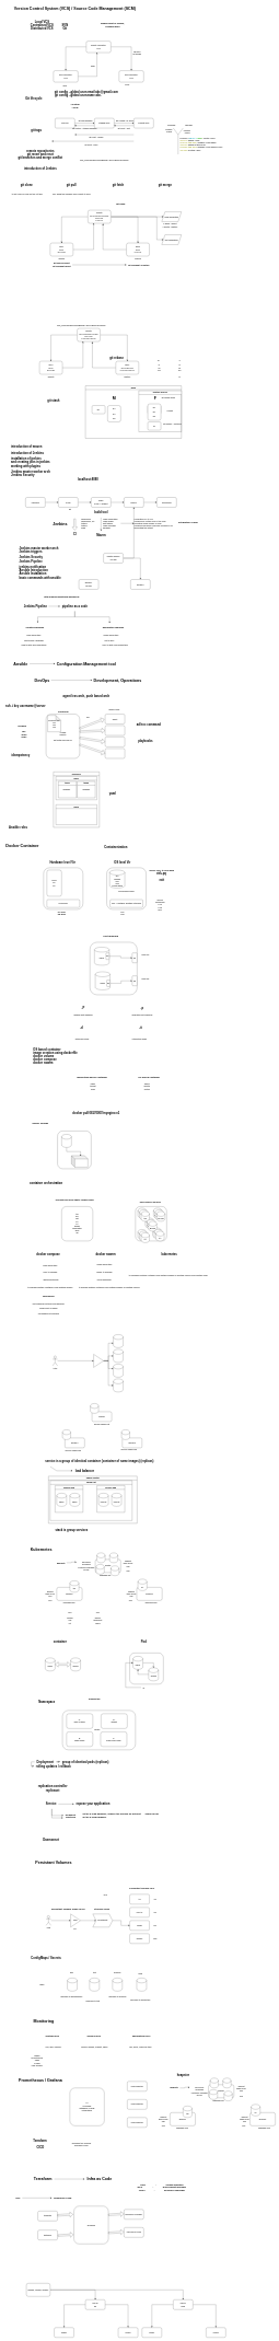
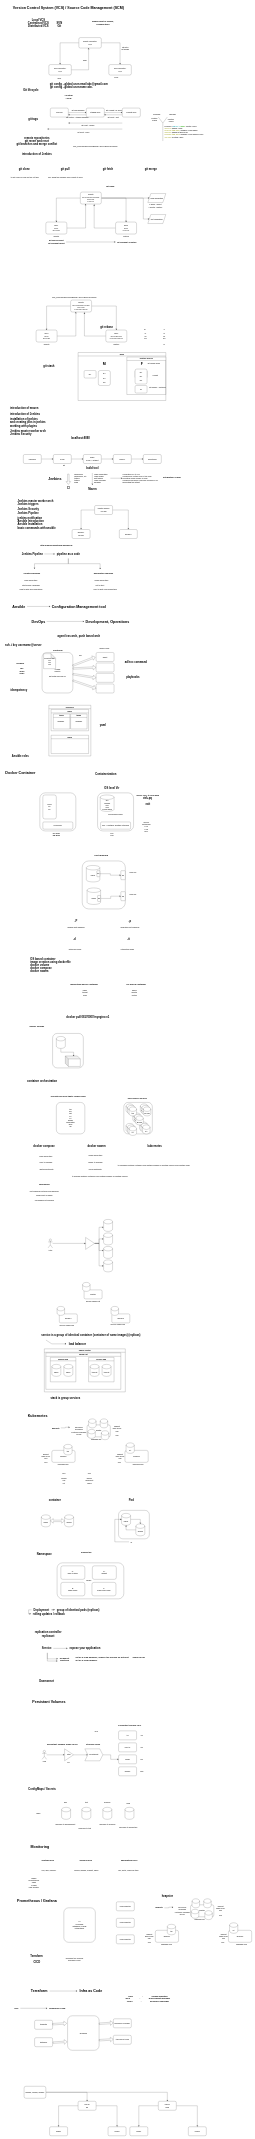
- <mxCell id="120" style="edgeStyle=orthogonalEdgeStyle;rounded=0;orthogonalLoop=1;jettySize=auto;html=1;" parent="1" source="122" target="104" edge="1"><mxGeometry relative="1" as="geometry" /></mxCell>
+ <mxCell id="120" style="edgeStyle=orthogonalEdgeStyle;rounded=0;orthogonalLoop=1;jettySize=auto;html=1;" parent="1" source="122" target="123" edge="1"><mxGeometry relative="1" as="geometry" /></mxCell>
- <mxCell id="172" value="&lt;h2&gt;Ansible roles&lt;/h2&gt;" style="text;html=1;align=center;verticalAlign=middle;resizable=0;points=[];autosize=1;strokeColor=none;fillColor=none;" parent="1" vertex="1"><mxGeometry x="40" y="5013" width="140" height="60" as="geometry" /></mxCell>
+ <mxCell id="172" value="&lt;h2&gt;Ansible roles&lt;/h2&gt;" style="text;html=1;align=center;verticalAlign=middle;resizable=0;points=[];autosize=1;strokeColor=none;fillColor=none;" parent="1" vertex="1"><mxGeometry x="65" y="5013" width="140" height="60" as="geometry" /></mxCell>
- <mxCell id="175" value="&lt;h2&gt;Hardware level Vir&lt;/h2&gt;" style="text;html=1;align=center;verticalAlign=middle;resizable=0;points=[];autosize=1;strokeColor=none;fillColor=none;" parent="1" vertex="1"><mxGeometry x="290" y="5226" width="180" height="60" as="geometry" /></mxCell>
- <mxCell id="242" value="to manage multiple containers from multiple images" style="text;html=1;align=center;verticalAlign=middle;resizable=0;points=[];autosize=1;strokeColor=none;fillColor=none;" parent="1" vertex="1"><mxGeometry x="155" y="7828" width="300" height="30" as="geometry" /></mxCell>
- <mxCell id="308" value="&lt;h2&gt;Namespace&lt;/h2&gt;" style="text;html=1;align=center;verticalAlign=middle;resizable=0;points=[];autosize=1;strokeColor=none;fillColor=none;" parent="1" vertex="1"><mxGeometry x="225" y="10340" width="120" height="60" as="geometry" /></mxCell>
+ <mxCell id="308" value="&lt;h2&gt;Namespace&lt;/h2&gt;" style="text;html=1;align=center;verticalAlign=middle;resizable=0;points=[];autosize=1;strokeColor=none;fillColor=none;" parent="1" vertex="1"><mxGeometry x="235" y="10335" width="120" height="60" as="geometry" /></mxCell>
